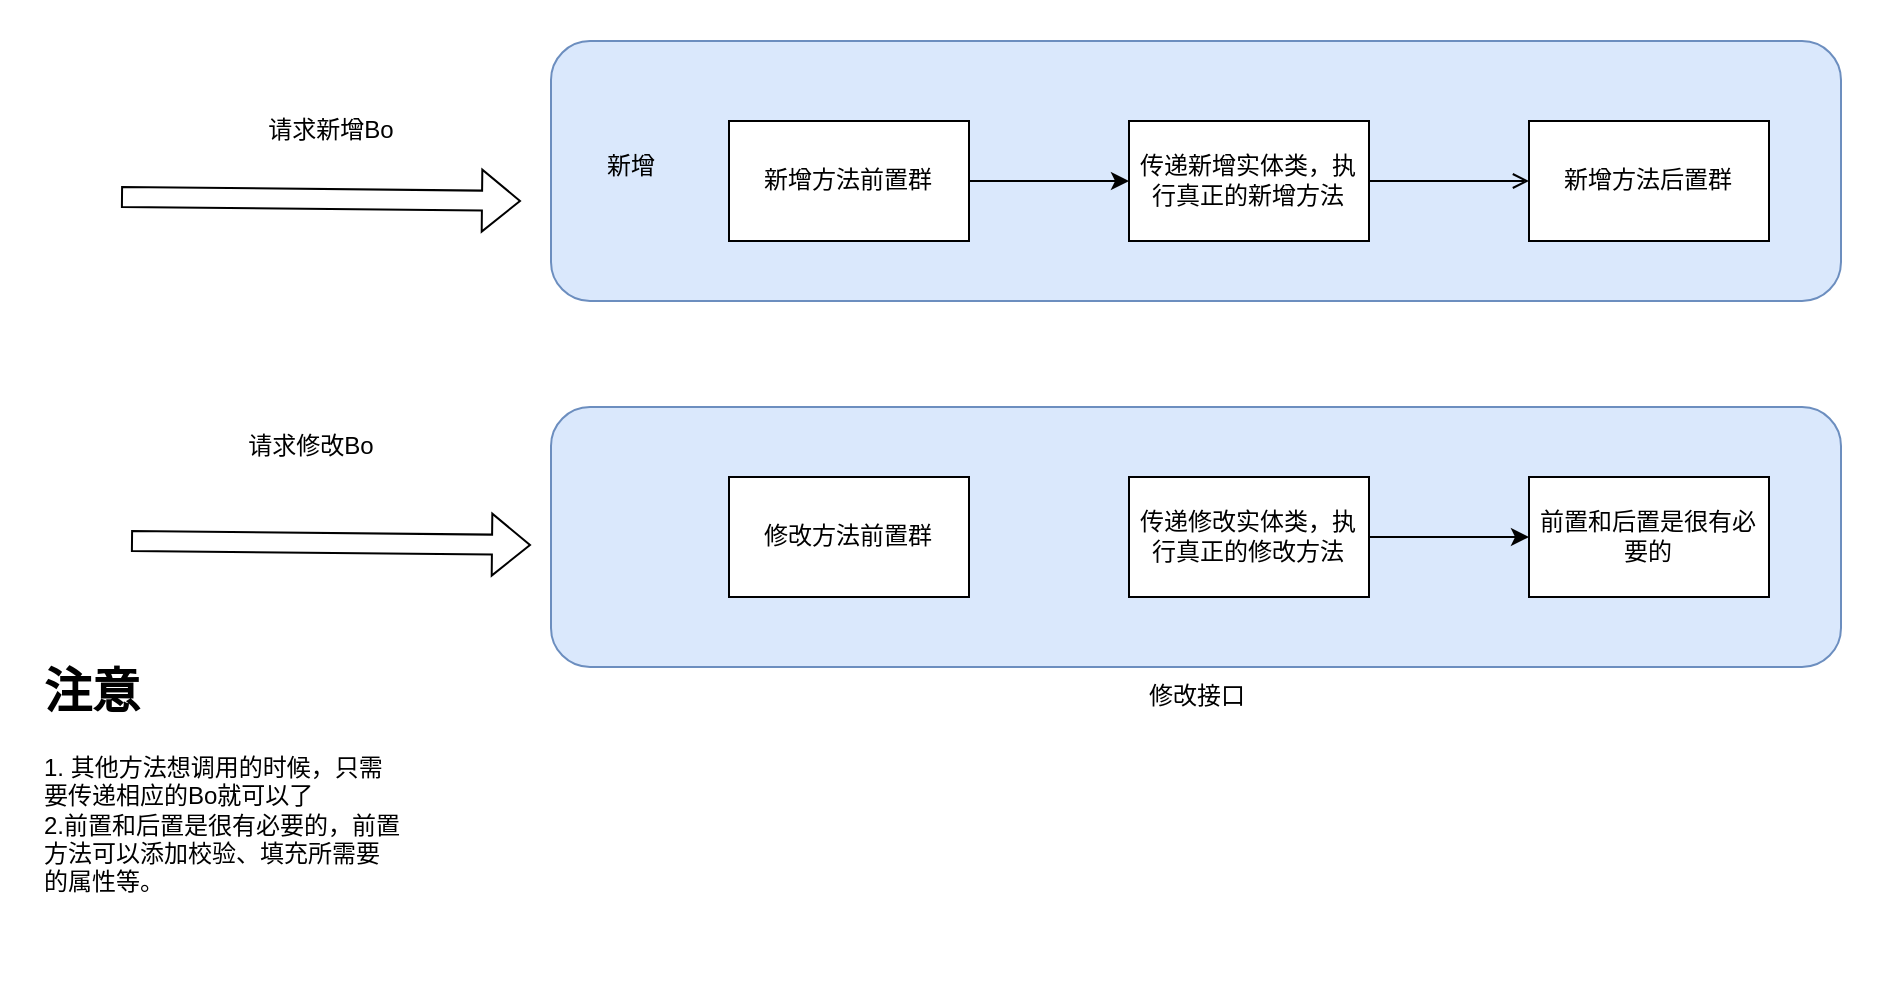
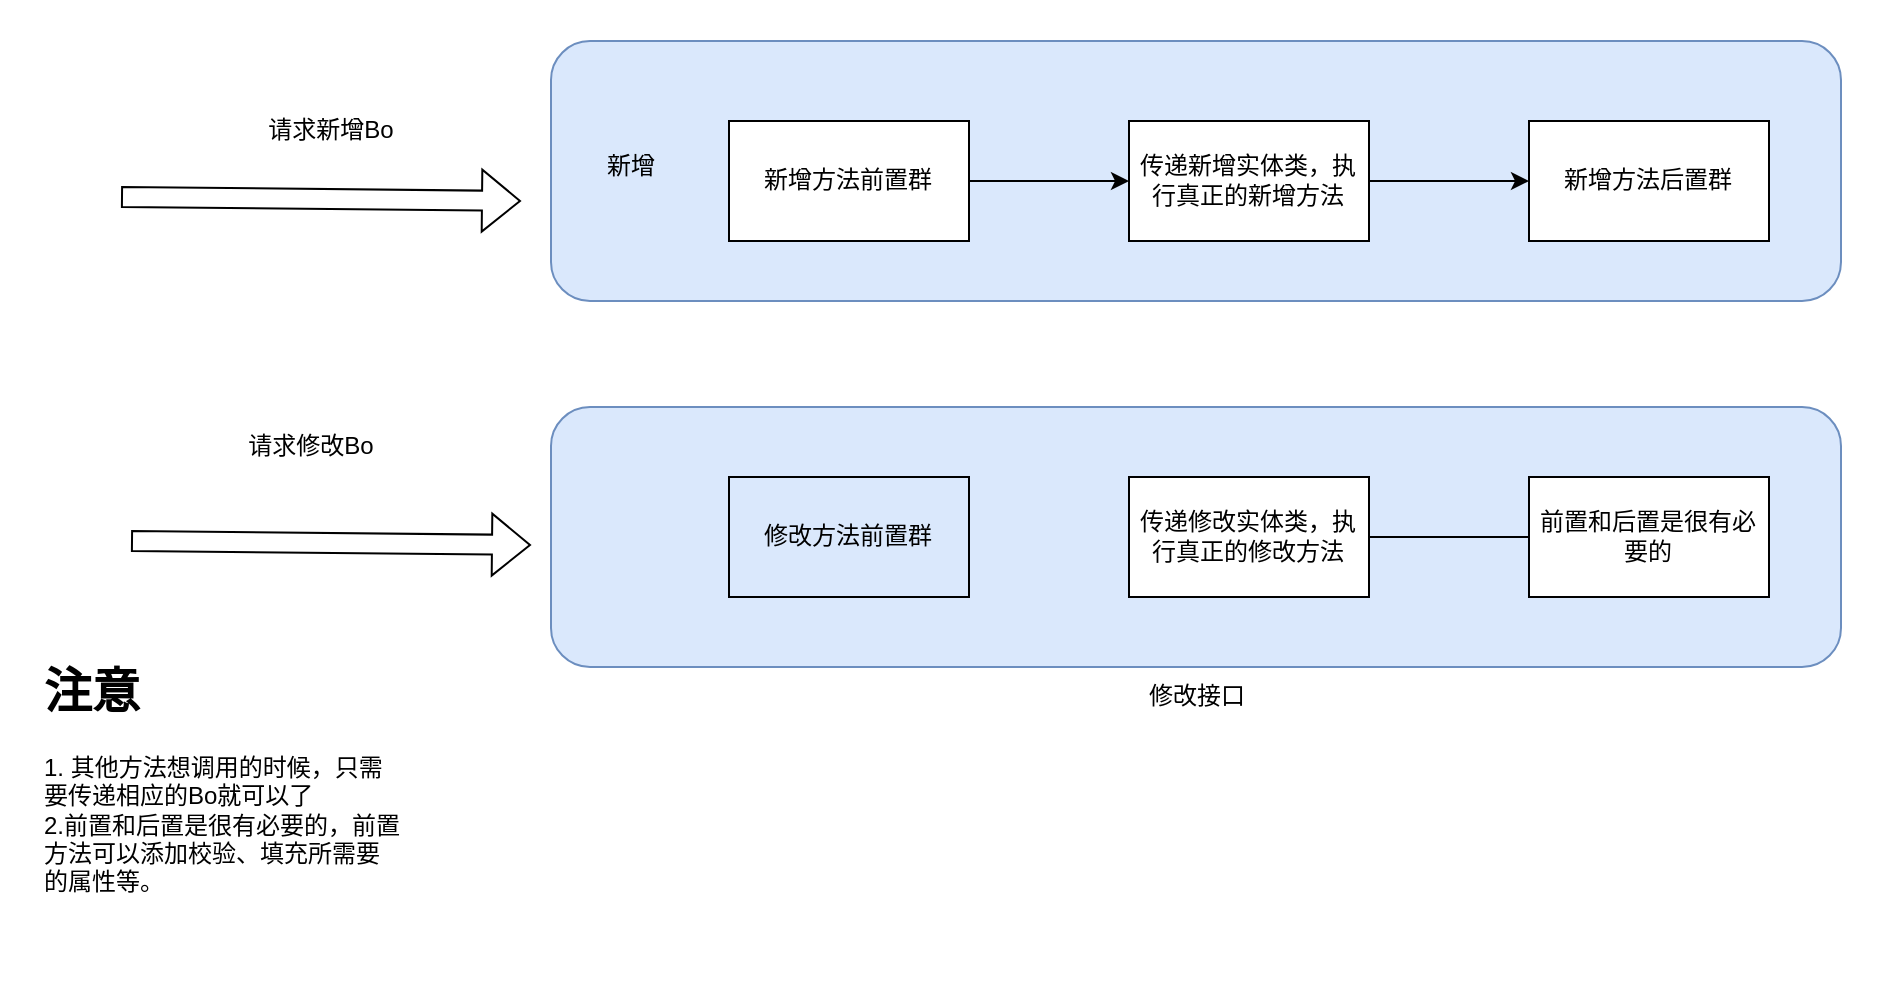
- <mxCell id="9" value="" style="edgeStyle=orthogonalEdgeStyle;rounded=0;orthogonalLoop=1;jettySize=auto;html=1;endArrow=open;" edge="1" parent="1" source="10" target="13"><mxGeometry relative="1" as="geometry" /></mxCell>
+ <mxCell id="9" value="" style="edgeStyle=orthogonalEdgeStyle;rounded=0;orthogonalLoop=1;jettySize=auto;html=1;" edge="1" parent="1" source="10" target="13"><mxGeometry relative="1" as="geometry" /></mxCell>
- <mxCell id="8" value="修改方法前置群" style="rounded=0;whiteSpace=wrap;html=1;" vertex="1" parent="1"><mxGeometry x="364" y="238" width="120" height="60" as="geometry" /></mxCell>
+ <mxCell id="8" value="修改方法前置群" style="rounded=0;whiteSpace=wrap;html=1;fillColor=#dae8fc;" vertex="1" parent="1"><mxGeometry x="364" y="238" width="120" height="60" as="geometry" /></mxCell>
- <mxCell id="11" value="" style="edgeStyle=orthogonalEdgeStyle;rounded=0;orthogonalLoop=1;jettySize=auto;html=1;" edge="1" parent="1" source="12" target="14"><mxGeometry relative="1" as="geometry" /></mxCell>
+ <mxCell id="11" value="" style="edgeStyle=orthogonalEdgeStyle;rounded=0;orthogonalLoop=1;jettySize=auto;html=1;endArrow=none;" edge="1" parent="1" source="12" target="14"><mxGeometry relative="1" as="geometry" /></mxCell>
